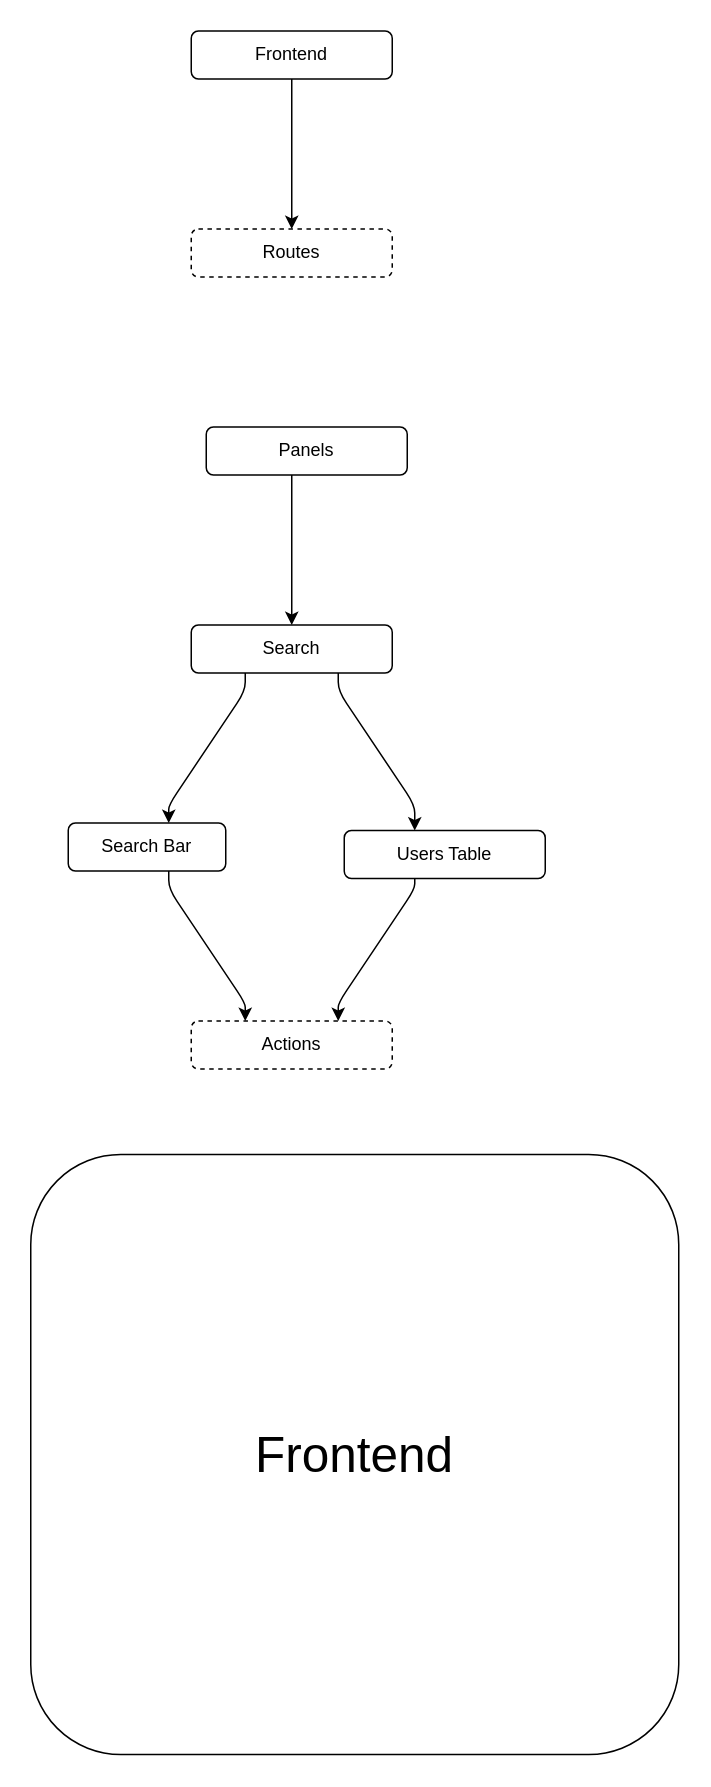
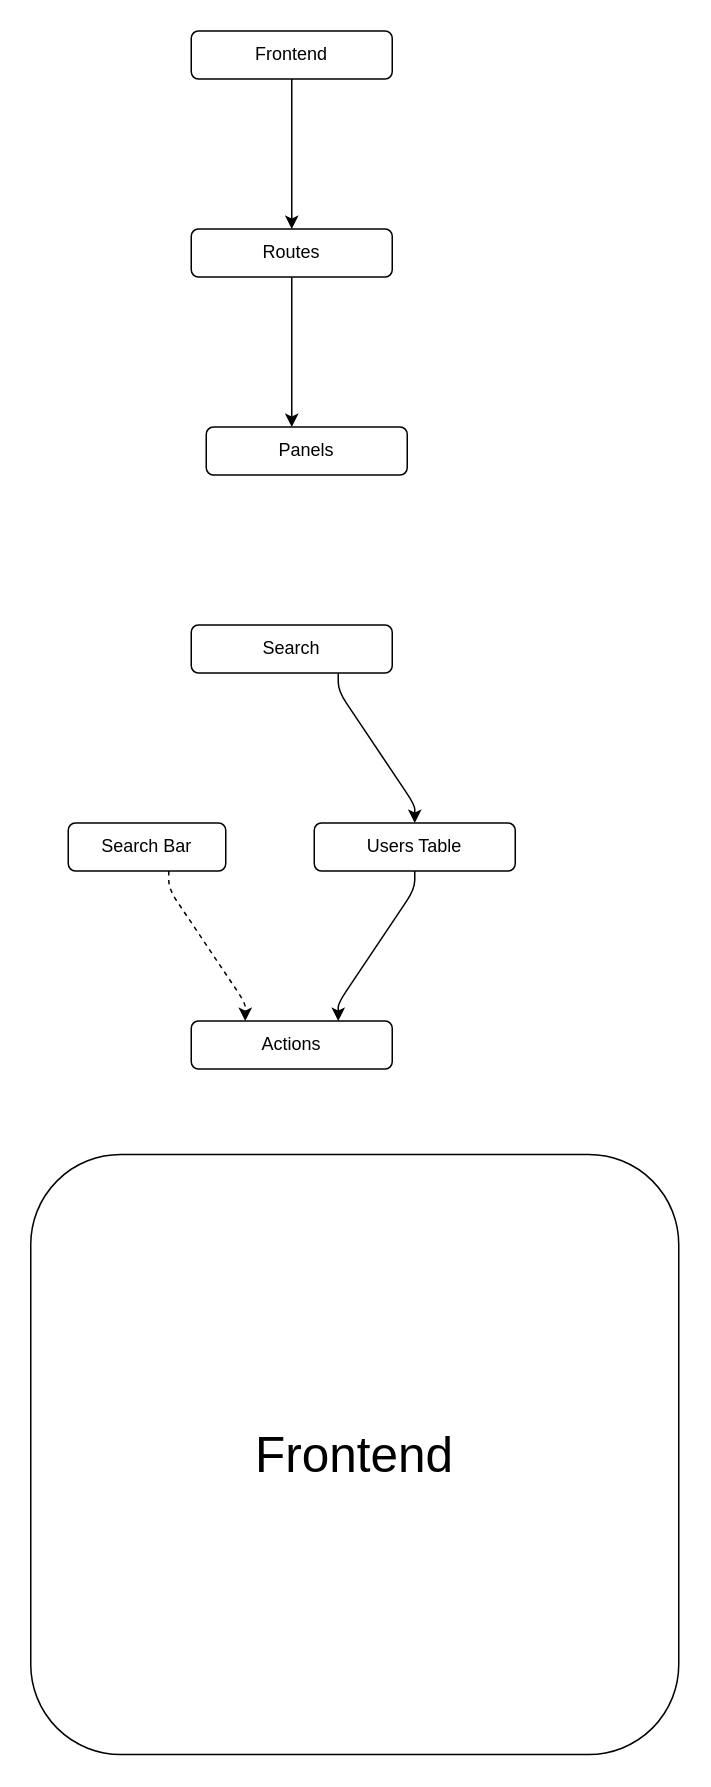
- <mxCell id="5" value="Routes" style="rounded=1;whiteSpace=wrap;html=1;dashed=1;" vertex="1" parent="1"><mxGeometry x="127" y="152" width="134" height="32" as="geometry" /></mxCell>
+ <mxCell id="5" value="Routes" style="rounded=1;whiteSpace=wrap;html=1;" vertex="1" parent="1"><mxGeometry x="127" y="152" width="134" height="32" as="geometry" /></mxCell>
+ <mxCell id="4" style="edgeStyle=none;html=1;noEdgeStyle=1;orthogonal=1;" edge="1" parent="1" source="5" target="7"><mxGeometry relative="1" as="geometry"><Array as="points"><mxPoint x="194" y="196" /><mxPoint x="194" y="272" /></Array></mxGeometry></mxCell>
- <mxCell id="6" style="edgeStyle=none;html=1;noEdgeStyle=1;orthogonal=1;" edge="1" parent="1" source="7" target="10"><mxGeometry relative="1" as="geometry"><Array as="points"><mxPoint x="194" y="328" /><mxPoint x="194" y="404" /></Array></mxGeometry></mxCell>
- <mxCell id="8" style="edgeStyle=none;html=1;noEdgeStyle=1;orthogonal=1;" edge="1" parent="1" source="10" target="12"><mxGeometry relative="1" as="geometry"><Array as="points"><mxPoint x="163" y="460" /><mxPoint x="112" y="536" /></Array></mxGeometry></mxCell>
- <mxCell id="14" value="Users Table" style="rounded=1;whiteSpace=wrap;html=1;" vertex="1" parent="1"><mxGeometry x="229" y="553" width="134" height="32" as="geometry" /></mxCell>
+ <mxCell id="14" value="Users Table" style="rounded=1;whiteSpace=wrap;html=1;" vertex="1" parent="1"><mxGeometry x="209" y="548" width="134" height="32" as="geometry" /></mxCell>
- <mxCell id="11" style="edgeStyle=none;html=1;noEdgeStyle=1;orthogonal=1;" edge="1" parent="1" source="12" target="15"><mxGeometry relative="1" as="geometry"><Array as="points"><mxPoint x="112" y="592" /><mxPoint x="163" y="668" /></Array></mxGeometry></mxCell>
+ <mxCell id="11" style="edgeStyle=none;html=1;noEdgeStyle=1;orthogonal=1;dashed=1;" edge="1" parent="1" source="12" target="15"><mxGeometry relative="1" as="geometry"><Array as="points"><mxPoint x="112" y="592" /><mxPoint x="163" y="668" /></Array></mxGeometry></mxCell>
- <mxCell id="15" value="Actions" style="rounded=1;whiteSpace=wrap;html=1;dashed=1;" vertex="1" parent="1"><mxGeometry x="127" y="680" width="134" height="32" as="geometry" /></mxCell>
+ <mxCell id="15" value="Actions" style="rounded=1;whiteSpace=wrap;html=1;" vertex="1" parent="1"><mxGeometry x="127" y="680" width="134" height="32" as="geometry" /></mxCell>
